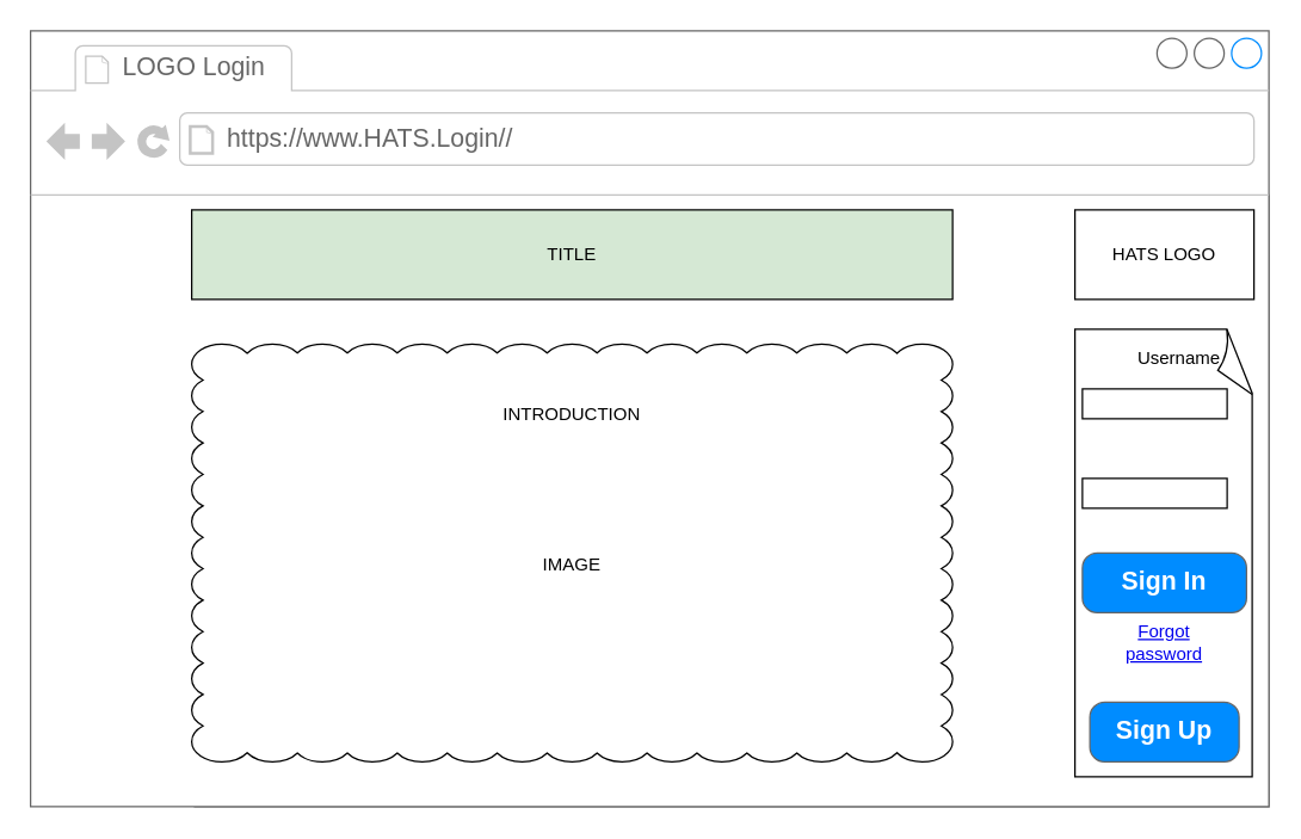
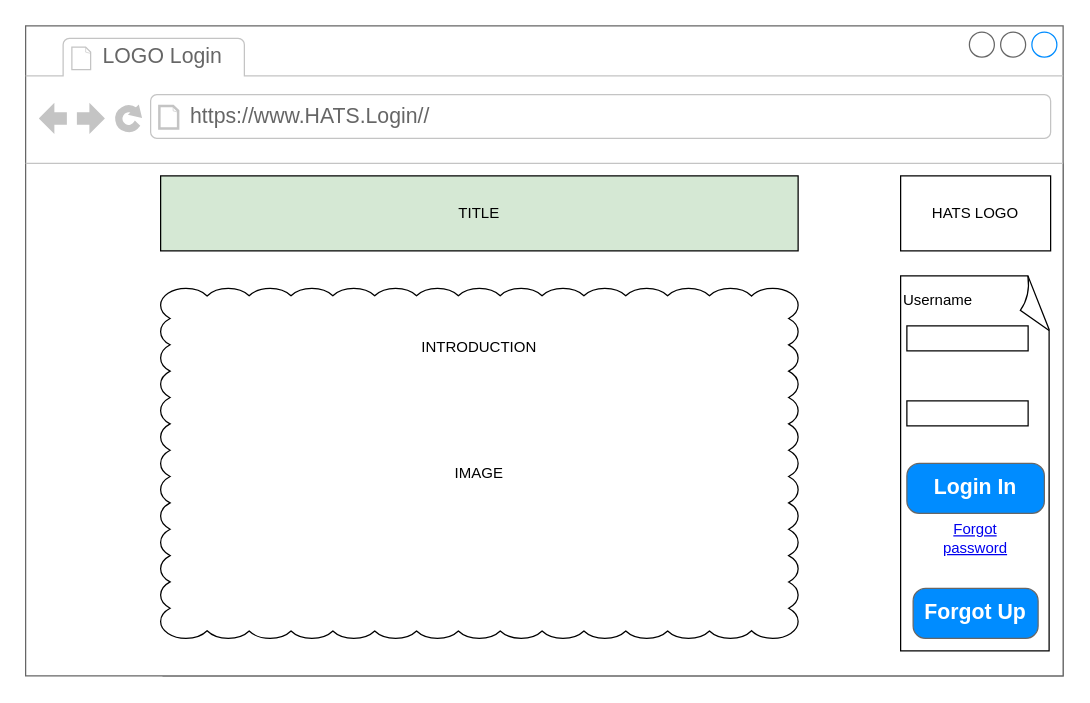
- <mxCell id="15" value="Username" style="text;html=1;strokeColor=none;fillColor=none;align=center;verticalAlign=middle;whiteSpace=wrap;rounded=0;" parent="5" vertex="1"><mxGeometry x="750" y="210" width="40" height="20" as="geometry" /></mxCell>
+ <mxCell id="15" value="Username" style="text;html=1;strokeColor=none;fillColor=none;align=center;verticalAlign=middle;whiteSpace=wrap;rounded=0;" parent="5" vertex="1"><mxGeometry x="710" y="210" width="40" height="20" as="geometry" /></mxCell>
- <mxCell id="13" value="Sign In" style="strokeWidth=1;shadow=0;dashed=0;align=center;html=1;shape=mxgraph.mockup.buttons.button;strokeColor=#666666;fontColor=#ffffff;mainText=;buttonStyle=round;fontSize=17;fontStyle=1;fillColor=#008cff;whiteSpace=wrap;" parent="5" vertex="1"><mxGeometry x="705" y="350" width="110" height="40" as="geometry" /></mxCell>
+ <mxCell id="13" value="Login In" style="strokeWidth=1;shadow=0;dashed=0;align=center;html=1;shape=mxgraph.mockup.buttons.button;strokeColor=#666666;fontColor=#ffffff;mainText=;buttonStyle=round;fontSize=17;fontStyle=1;fillColor=#008cff;whiteSpace=wrap;" parent="5" vertex="1"><mxGeometry x="705" y="350" width="110" height="40" as="geometry" /></mxCell>
- <mxCell id="14" value="Sign Up" style="strokeWidth=1;shadow=0;dashed=0;align=center;html=1;shape=mxgraph.mockup.buttons.button;strokeColor=#666666;fontColor=#ffffff;mainText=;buttonStyle=round;fontSize=17;fontStyle=1;fillColor=#008cff;whiteSpace=wrap;" parent="5" vertex="1"><mxGeometry x="710" y="450" width="100" height="40" as="geometry" /></mxCell>
+ <mxCell id="14" value="Forgot Up" style="strokeWidth=1;shadow=0;dashed=0;align=center;html=1;shape=mxgraph.mockup.buttons.button;strokeColor=#666666;fontColor=#ffffff;mainText=;buttonStyle=round;fontSize=17;fontStyle=1;fillColor=#008cff;whiteSpace=wrap;" parent="5" vertex="1"><mxGeometry x="710" y="450" width="100" height="40" as="geometry" /></mxCell>
